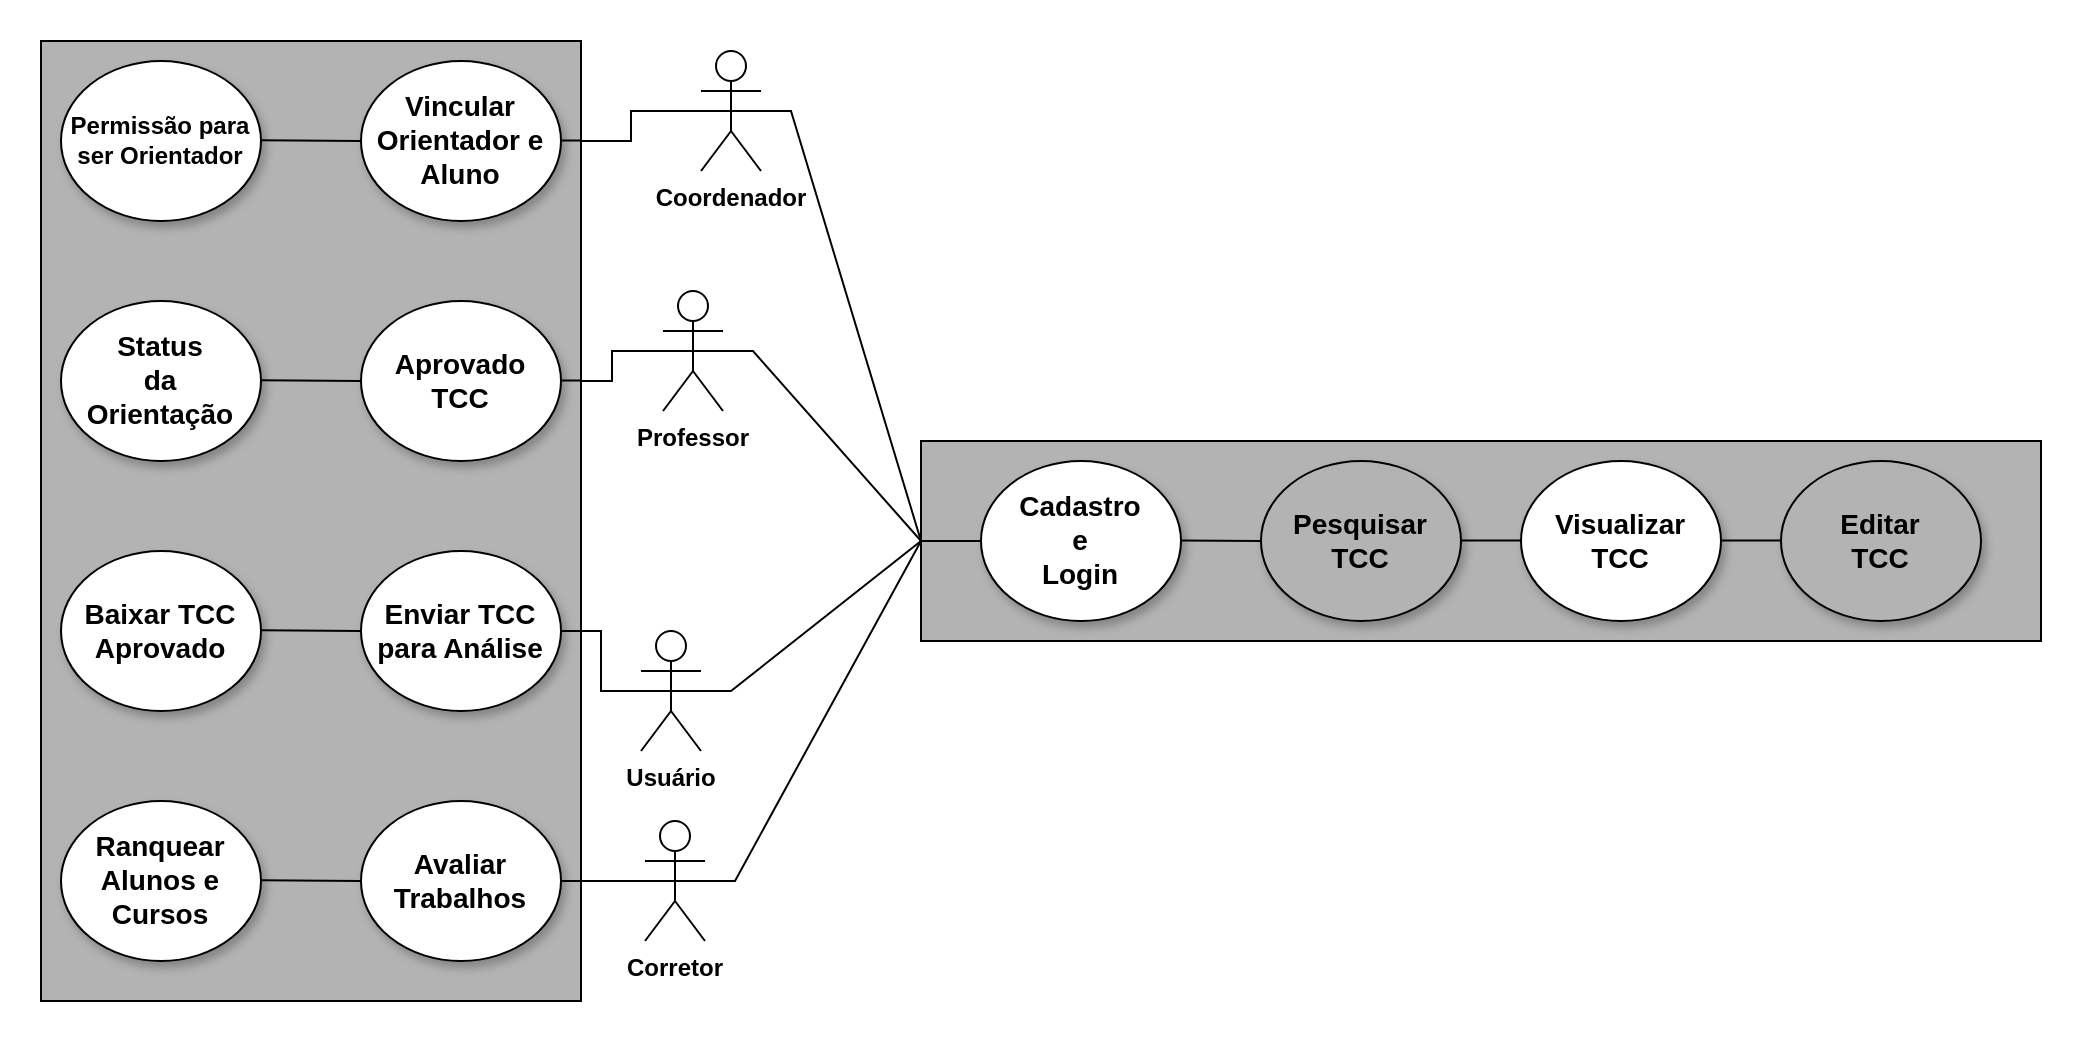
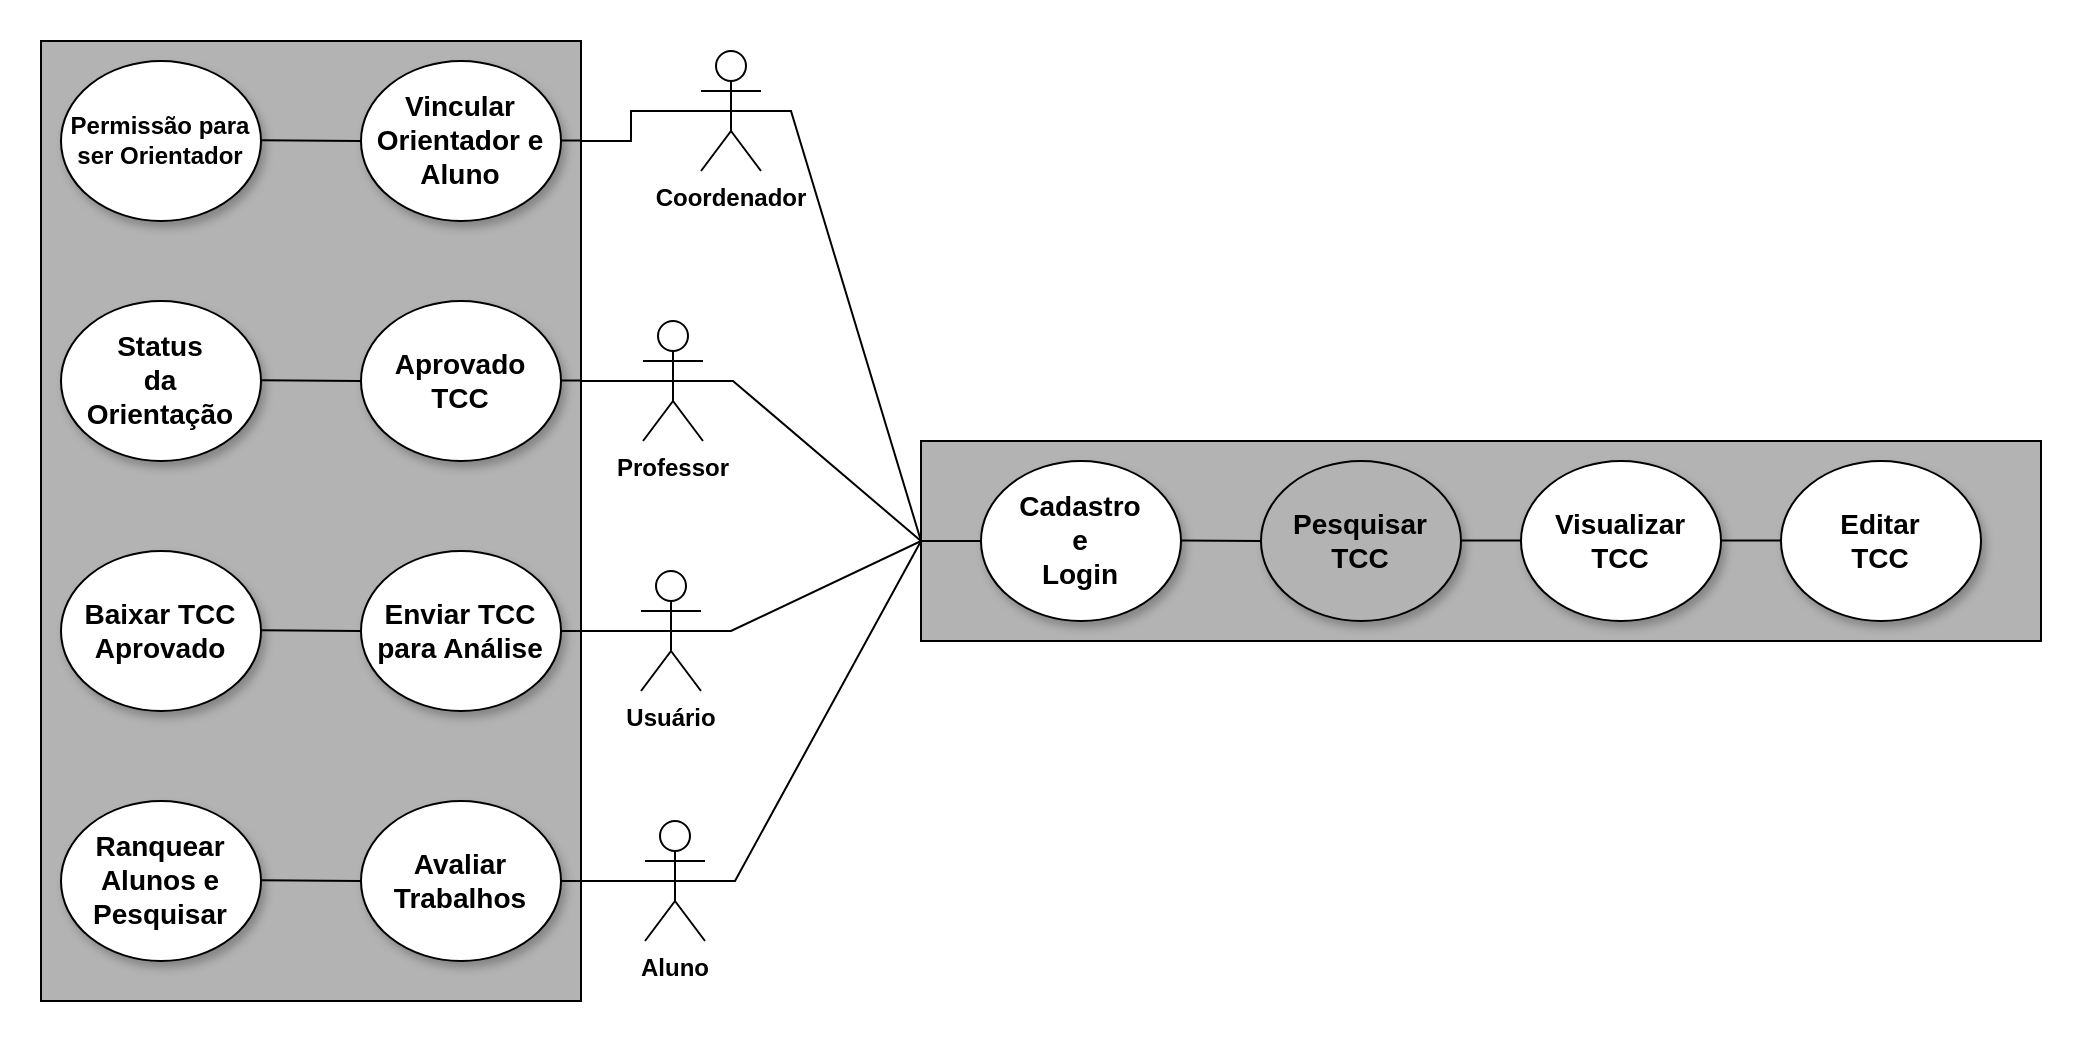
- <mxCell id="7" value="&lt;b&gt;Professor&lt;/b&gt;" style="shape=umlActor;verticalLabelPosition=bottom;verticalAlign=top;html=1;" parent="1" vertex="1"><mxGeometry x="331" y="145" width="30" height="60" as="geometry" /></mxCell>
+ <mxCell id="7" value="&lt;b&gt;Professor&lt;/b&gt;" style="shape=umlActor;verticalLabelPosition=bottom;verticalAlign=top;html=1;" parent="1" vertex="1"><mxGeometry x="321" y="160" width="30" height="60" as="geometry" /></mxCell>
- <mxCell id="27" value="&lt;b&gt;&lt;font style=&quot;font-size: 14px;&quot;&gt;Editar&lt;br&gt;TCC&lt;/font&gt;&lt;/b&gt;" style="ellipse;whiteSpace=wrap;html=1;shadow=1;fillColor=#b3b3b3;" parent="1" vertex="1"><mxGeometry x="890" y="230" width="100" height="80" as="geometry" /></mxCell>
+ <mxCell id="27" value="&lt;b&gt;&lt;font style=&quot;font-size: 14px;&quot;&gt;Editar&lt;br&gt;TCC&lt;/font&gt;&lt;/b&gt;" style="ellipse;whiteSpace=wrap;html=1;shadow=1;" parent="1" vertex="1"><mxGeometry x="890" y="230" width="100" height="80" as="geometry" /></mxCell>
- <mxCell id="4" value="&lt;b&gt;Usuário&lt;/b&gt;" style="shape=umlActor;verticalLabelPosition=bottom;verticalAlign=top;html=1;" parent="1" vertex="1"><mxGeometry x="320" y="315" width="30" height="60" as="geometry" /></mxCell>
+ <mxCell id="4" value="&lt;b&gt;Usuário&lt;/b&gt;" style="shape=umlActor;verticalLabelPosition=bottom;verticalAlign=top;html=1;" parent="1" vertex="1"><mxGeometry x="320" y="285" width="30" height="60" as="geometry" /></mxCell>
- <mxCell id="21" value="&lt;b&gt;&lt;font style=&quot;font-size: 14px;&quot;&gt;Ranquear&lt;br&gt;Alunos e&lt;br&gt;Cursos&lt;/font&gt;&lt;/b&gt;" style="ellipse;whiteSpace=wrap;html=1;shadow=1;" parent="1" vertex="1"><mxGeometry x="30" y="400" width="100" height="80" as="geometry" /></mxCell>
+ <mxCell id="21" value="&lt;b&gt;&lt;font style=&quot;font-size: 14px;&quot;&gt;Ranquear&lt;br&gt;Alunos e&lt;br&gt;Pesquisar&lt;/font&gt;&lt;/b&gt;" style="ellipse;whiteSpace=wrap;html=1;shadow=1;" parent="1" vertex="1"><mxGeometry x="30" y="400" width="100" height="80" as="geometry" /></mxCell>
- <mxCell id="9" value="&lt;b&gt;Corretor&lt;/b&gt;" style="shape=umlActor;verticalLabelPosition=bottom;verticalAlign=top;html=1;" parent="1" vertex="1"><mxGeometry x="322" y="410" width="30" height="60" as="geometry" /></mxCell>
+ <mxCell id="9" value="&lt;b&gt;Aluno&lt;/b&gt;" style="shape=umlActor;verticalLabelPosition=bottom;verticalAlign=top;html=1;" parent="1" vertex="1"><mxGeometry x="322" y="410" width="30" height="60" as="geometry" /></mxCell>
